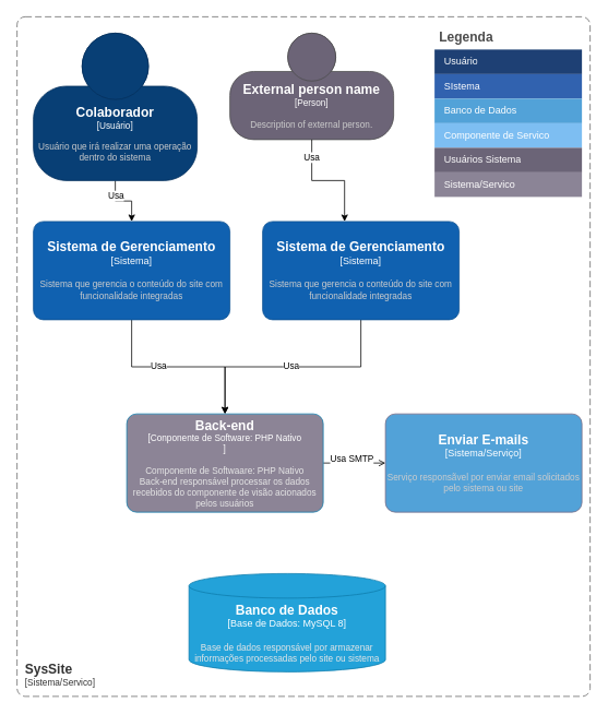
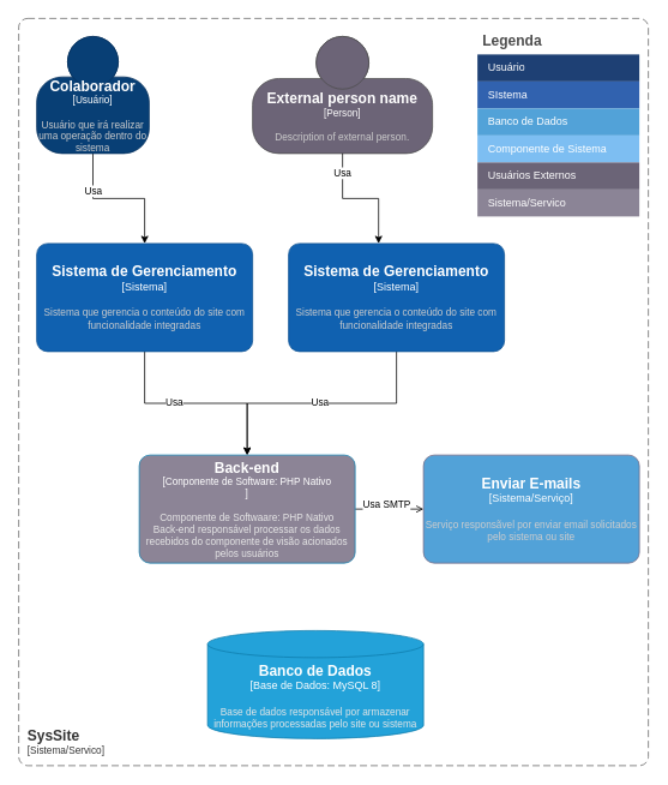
- <mxCell id="18" value="&lt;font style=&quot;font-size: 16px&quot;&gt;&lt;b&gt;Colaborador&lt;/b&gt;&lt;/font&gt;&lt;div&gt;[Usuário]&lt;/div&gt;&lt;br&gt;&lt;div&gt;&lt;font style=&quot;font-size: 11px&quot;&gt;&lt;font color=&quot;#cccccc&quot;&gt;Usuário que irá realizar uma operação dentro do sistema&lt;/font&gt;&lt;/div&gt;" style="html=1;fontSize=11;dashed=0;whiteSpace=wrap;fillColor=#083F75;strokeColor=#06315C;fontColor=#ffffff;shape=mxgraph.c4.person2;align=center;metaEdit=1;points=[[0.5,0,0],[1,0.5,0],[1,0.75,0],[0.75,1,0],[0.5,1,0],[0.25,1,0],[0,0.75,0],[0,0.5,0]];resizable=0;" vertex="1" parent="1"><mxGeometry x="40" y="40" width="200" height="180" as="geometry" /></mxCell>
+ <mxCell id="18" value="&lt;font style=&quot;font-size: 16px&quot;&gt;&lt;b&gt;Colaborador&lt;/b&gt;&lt;/font&gt;&lt;div&gt;[Usuário]&lt;/div&gt;&lt;br&gt;&lt;div&gt;&lt;font style=&quot;font-size: 11px&quot;&gt;&lt;font color=&quot;#cccccc&quot;&gt;Usuário que irá realizar uma operação dentro do sistema&lt;/font&gt;&lt;/div&gt;" style="html=1;fontSize=11;dashed=0;whiteSpace=wrap;fillColor=#083F75;strokeColor=#06315C;fontColor=#ffffff;shape=mxgraph.c4.person2;align=center;metaEdit=1;points=[[0.5,0,0],[1,0.5,0],[1,0.75,0],[0.75,1,0],[0.5,1,0],[0.25,1,0],[0,0.75,0],[0,0.5,0]];resizable=0;" vertex="1" parent="1"><mxGeometry x="40" y="40" width="125" height="130" as="geometry" /></mxCell>
- <mxCell id="11" value="Componente de Servico" style="shape=partialRectangle;html=1;whiteSpace=wrap;connectable=0;strokeColor=inherit;overflow=hidden;fillColor=#7dbef2;top=0;left=0;bottom=0;right=0;pointerEvents=1;fontSize=12;align=left;fontColor=#FFFFFF;gradientColor=none;spacingLeft=10;spacingRight=4;" vertex="1" parent="10"><mxGeometry width="180" height="30" as="geometry"><mxRectangle width="180" height="30" as="alternateBounds" /></mxGeometry></mxCell>
+ <mxCell id="11" value="Componente de Sistema" style="shape=partialRectangle;html=1;whiteSpace=wrap;connectable=0;strokeColor=inherit;overflow=hidden;fillColor=#7dbef2;top=0;left=0;bottom=0;right=0;pointerEvents=1;fontSize=12;align=left;fontColor=#FFFFFF;gradientColor=none;spacingLeft=10;spacingRight=4;" vertex="1" parent="10"><mxGeometry width="180" height="30" as="geometry"><mxRectangle width="180" height="30" as="alternateBounds" /></mxGeometry></mxCell>
- <mxCell id="13" value="Usuários Sistema" style="shape=partialRectangle;html=1;whiteSpace=wrap;connectable=0;strokeColor=inherit;overflow=hidden;fillColor=#6b6477;top=0;left=0;bottom=0;right=0;pointerEvents=1;fontSize=12;align=left;fontColor=#FFFFFF;gradientColor=none;spacingLeft=10;spacingRight=4;" vertex="1" parent="12"><mxGeometry width="180" height="30" as="geometry"><mxRectangle width="180" height="30" as="alternateBounds" /></mxGeometry></mxCell>
+ <mxCell id="13" value="Usuários Externos" style="shape=partialRectangle;html=1;whiteSpace=wrap;connectable=0;strokeColor=inherit;overflow=hidden;fillColor=#6b6477;top=0;left=0;bottom=0;right=0;pointerEvents=1;fontSize=12;align=left;fontColor=#FFFFFF;gradientColor=none;spacingLeft=10;spacingRight=4;" vertex="1" parent="12"><mxGeometry width="180" height="30" as="geometry"><mxRectangle width="180" height="30" as="alternateBounds" /></mxGeometry></mxCell>
